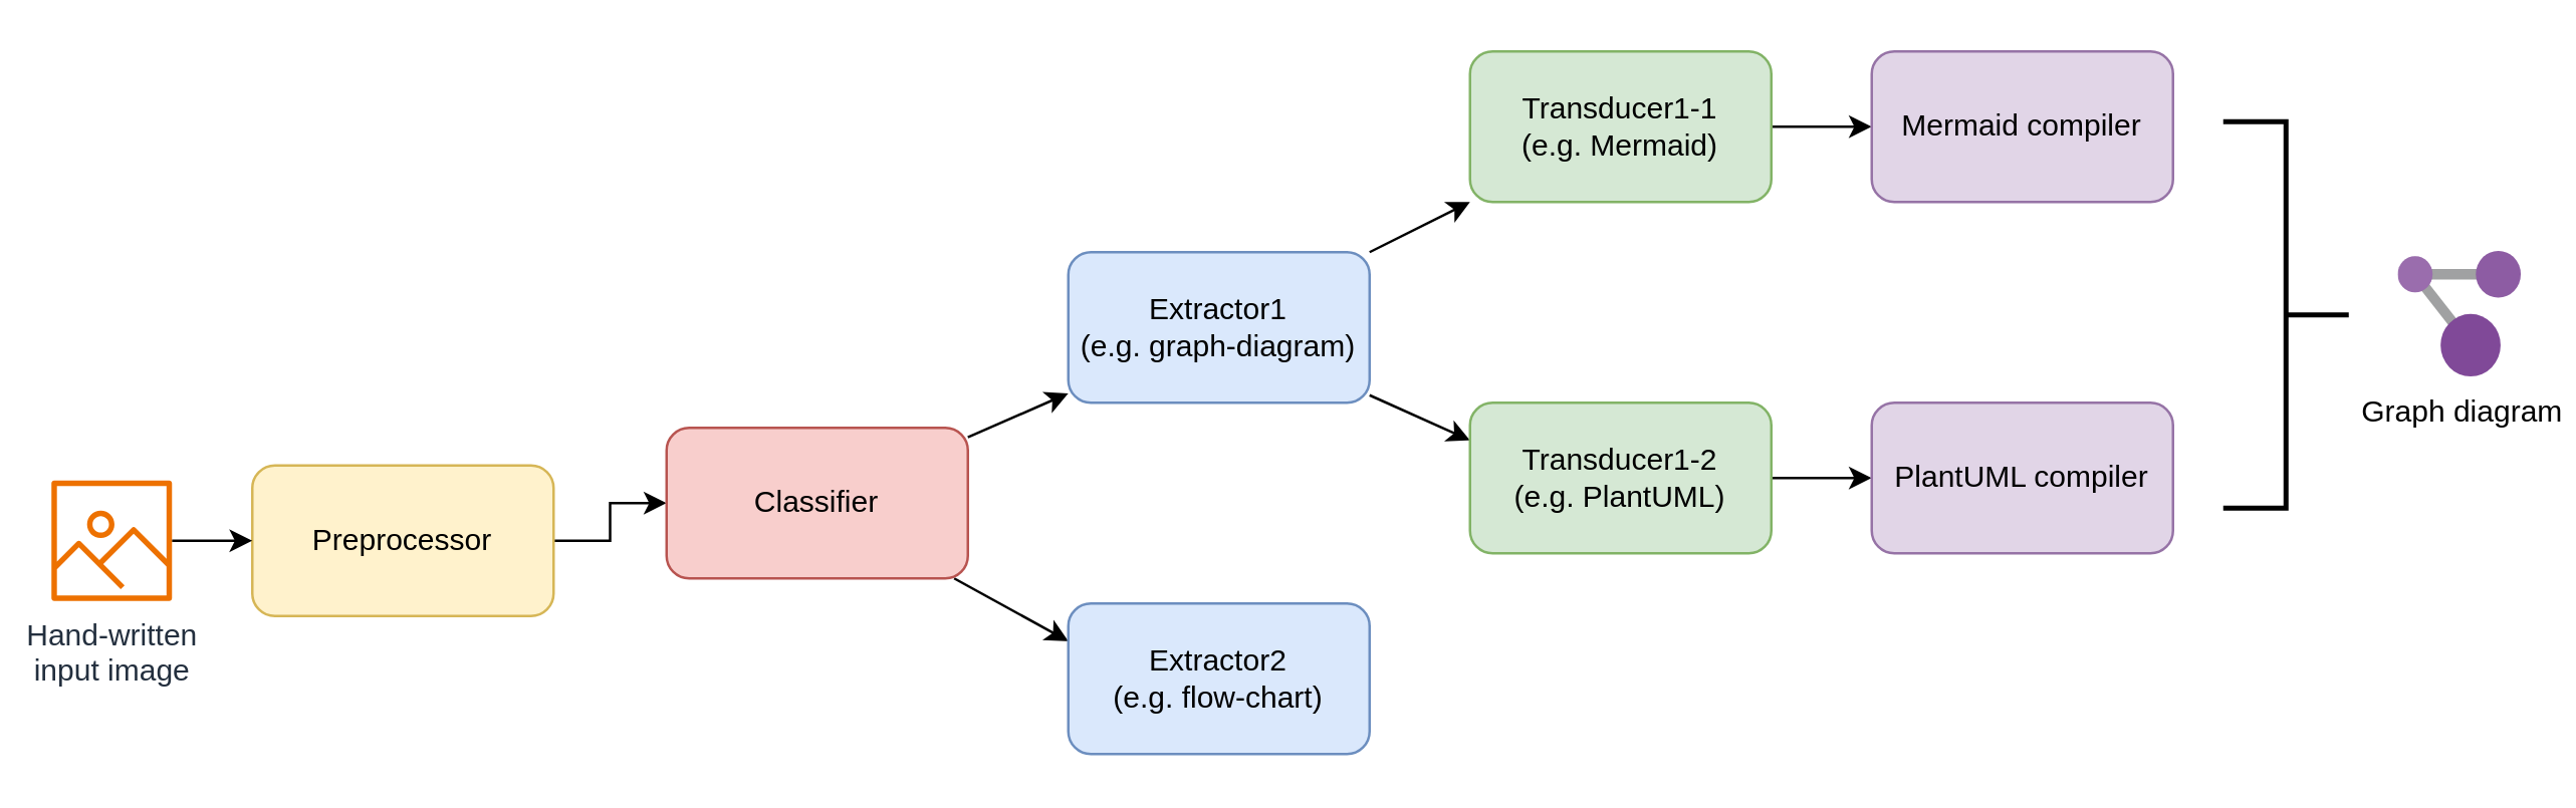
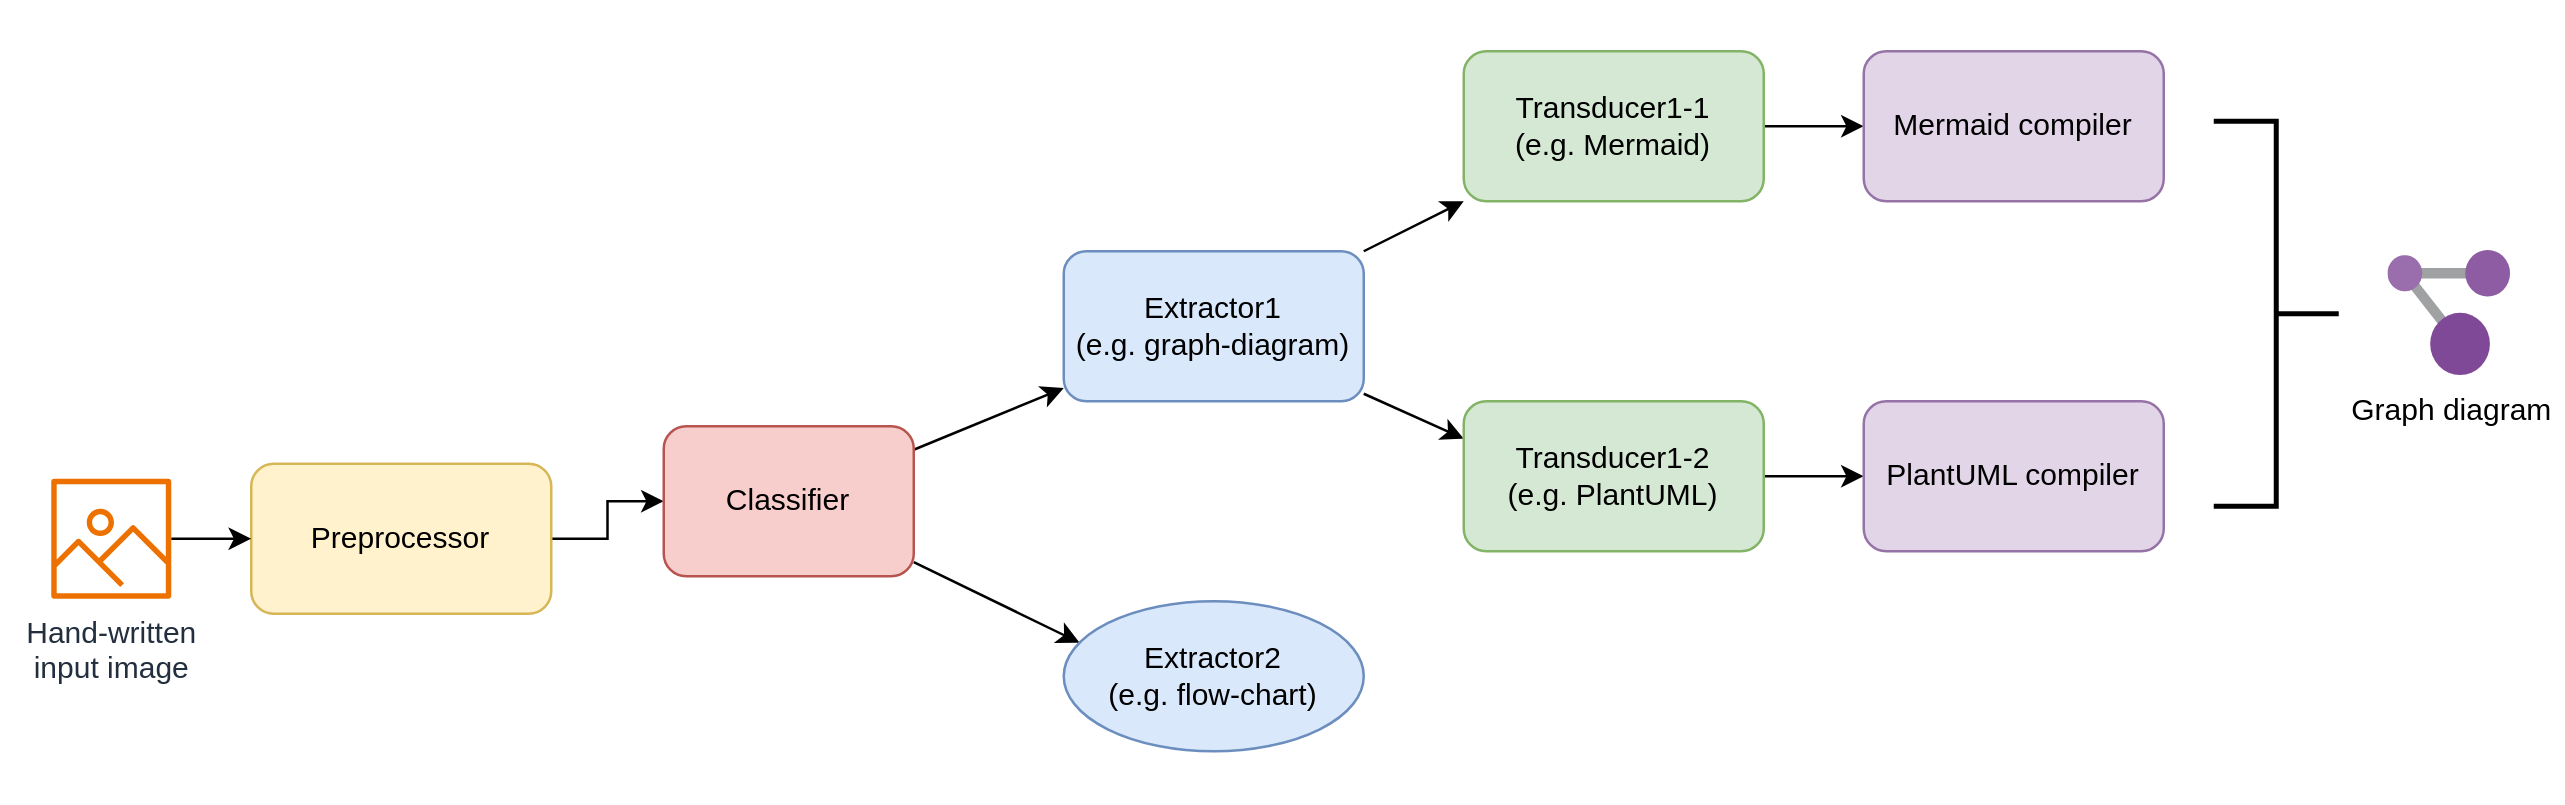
- <mxCell id="6" value="Classifier" style="rounded=1;whiteSpace=wrap;html=1;fillColor=#f8cecc;strokeColor=#b85450;" vertex="1" parent="1"><mxGeometry x="265" y="170" width="120" height="60" as="geometry" /></mxCell>
+ <mxCell id="6" value="Classifier" style="rounded=1;whiteSpace=wrap;html=1;fillColor=#f8cecc;strokeColor=#b85450;" vertex="1" parent="1"><mxGeometry x="265" y="170" width="100" height="60" as="geometry" /></mxCell>
- <mxCell id="10" value="&lt;div&gt;Extractor2&lt;/div&gt;&lt;div&gt;(e.g. flow-chart)&lt;/div&gt;" style="rounded=1;whiteSpace=wrap;html=1;fillColor=#dae8fc;strokeColor=#6c8ebf;" vertex="1" parent="1"><mxGeometry x="425" y="240" width="120" height="60" as="geometry" /></mxCell>
+ <mxCell id="10" value="&lt;div&gt;Extractor2&lt;/div&gt;&lt;div&gt;(e.g. flow-chart)&lt;/div&gt;" style="ellipse;whiteSpace=wrap;html=1;fillColor=#dae8fc;strokeColor=#6c8ebf;" vertex="1" parent="1"><mxGeometry x="425" y="240" width="120" height="60" as="geometry" /></mxCell>
